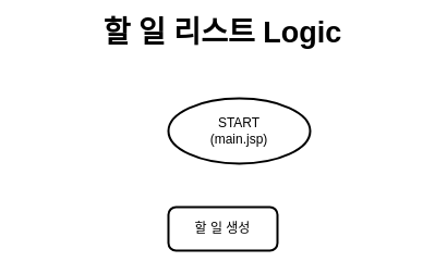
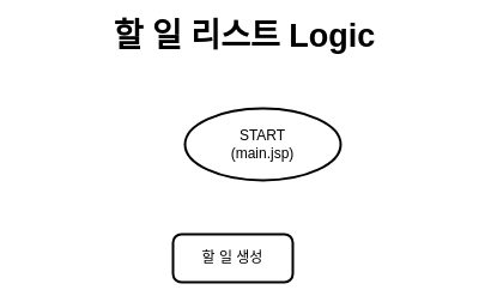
- <mxCell id="4" value="할 일 생성" style="rounded=1;whiteSpace=wrap;html=1;absoluteArcSize=1;arcSize=14;strokeWidth=2;" vertex="1" parent="1"><mxGeometry x="154" y="190" width="100" height="40" as="geometry" /></mxCell>
+ <mxCell id="4" value="할 일 생성" style="rounded=1;whiteSpace=wrap;html=1;absoluteArcSize=1;arcSize=14;strokeWidth=2;" vertex="1" parent="1"><mxGeometry x="144" y="195" width="100" height="40" as="geometry" /></mxCell>
